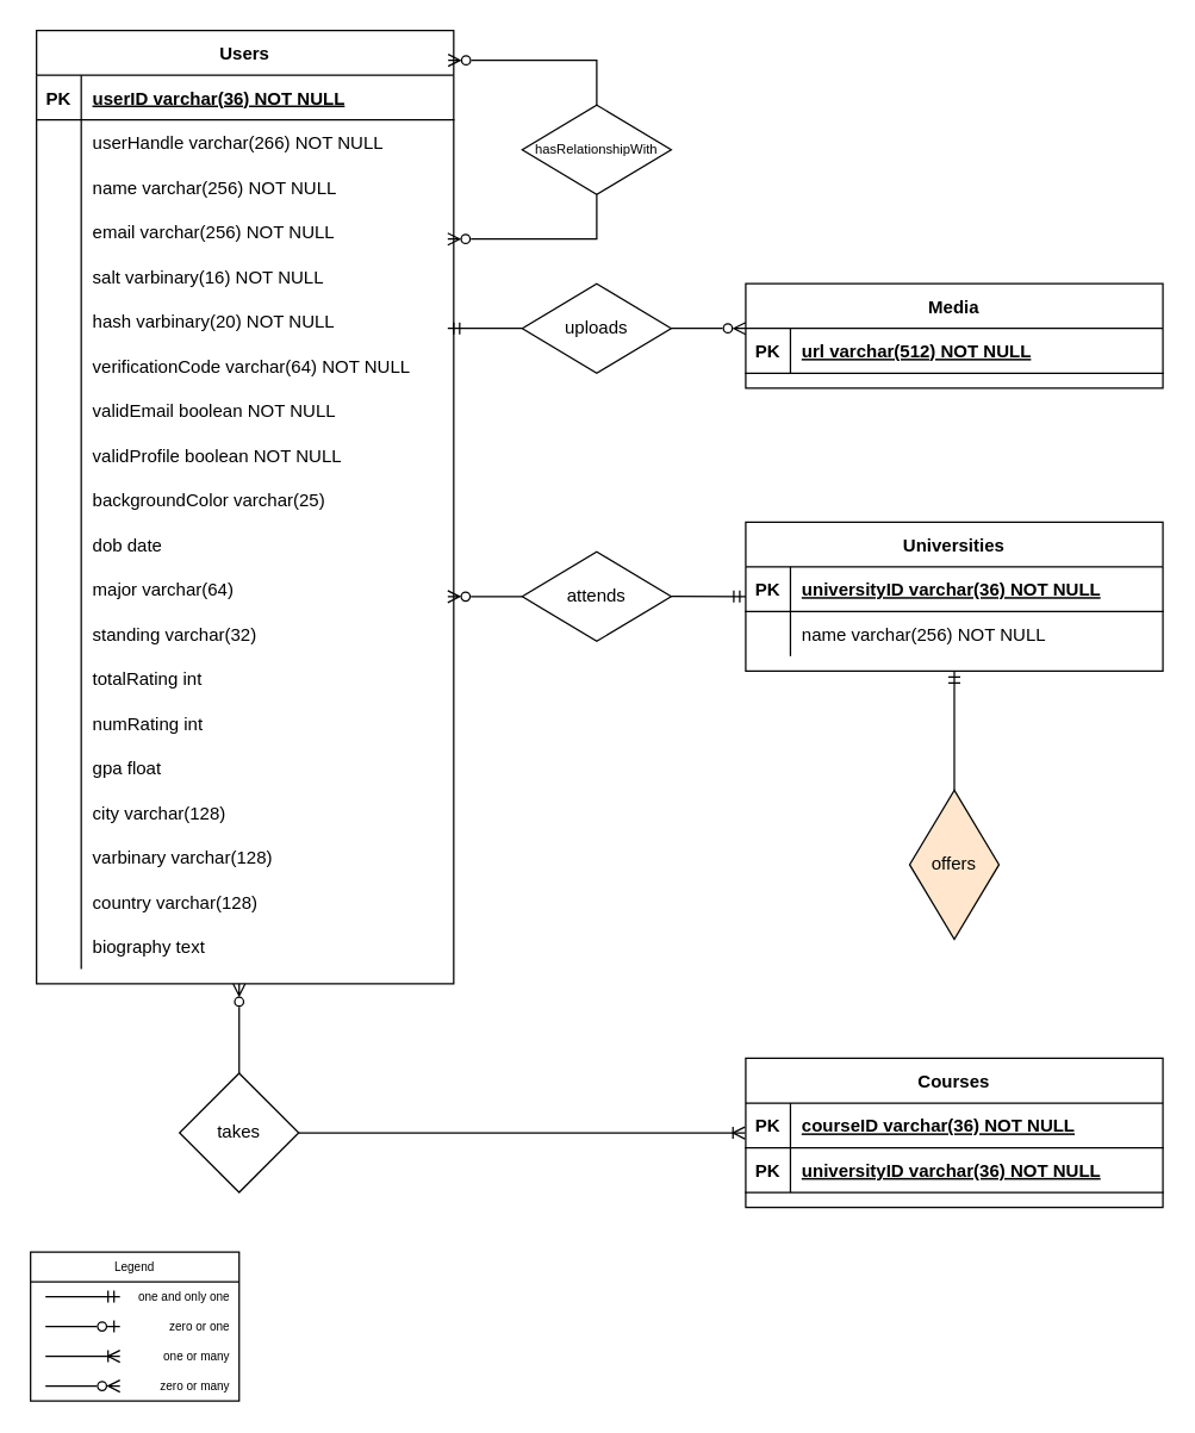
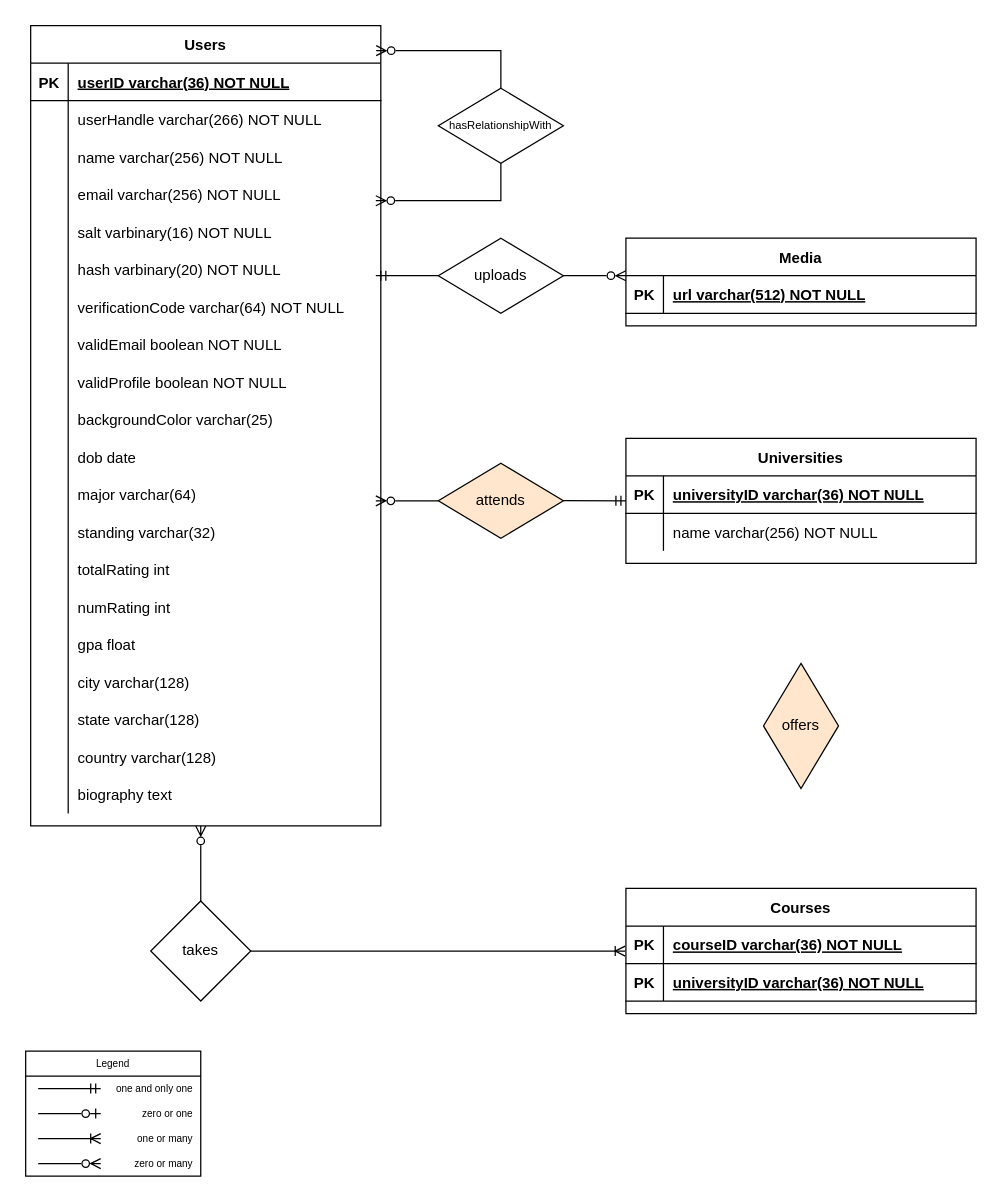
- <mxCell id="89" value="attends" style="rhombus;whiteSpace=wrap;html=1;rotation=0;" parent="1" vertex="1"><mxGeometry x="350" y="370" width="100" height="60" as="geometry" /></mxCell>
+ <mxCell id="89" value="attends" style="rhombus;whiteSpace=wrap;html=1;rotation=0;fillColor=#ffe6cc;" parent="1" vertex="1"><mxGeometry x="350" y="370" width="100" height="60" as="geometry" /></mxCell>
- <mxCell id="87" style="edgeStyle=orthogonalEdgeStyle;rounded=0;orthogonalLoop=1;jettySize=auto;html=1;exitX=0.5;exitY=0;exitDx=0;exitDy=0;entryX=0.5;entryY=1;entryDx=0;entryDy=0;endArrow=ERmandOne;endFill=0;" parent="1" source="88" target="63" edge="1"><mxGeometry relative="1" as="geometry" /></mxCell>
- <mxCell id="56" value="varbinary varchar(128)" style="shape=partialRectangle;overflow=hidden;connectable=0;fillColor=none;top=0;left=0;bottom=0;right=0;align=left;spacingLeft=6;" parent="54" vertex="1"><mxGeometry x="30" width="250" height="30" as="geometry"><mxRectangle width="250" height="30" as="alternateBounds" /></mxGeometry></mxCell>
+ <mxCell id="56" value="state varchar(128)" style="shape=partialRectangle;overflow=hidden;connectable=0;fillColor=none;top=0;left=0;bottom=0;right=0;align=left;spacingLeft=6;" parent="54" vertex="1"><mxGeometry x="30" width="250" height="30" as="geometry"><mxRectangle width="250" height="30" as="alternateBounds" /></mxGeometry></mxCell>
